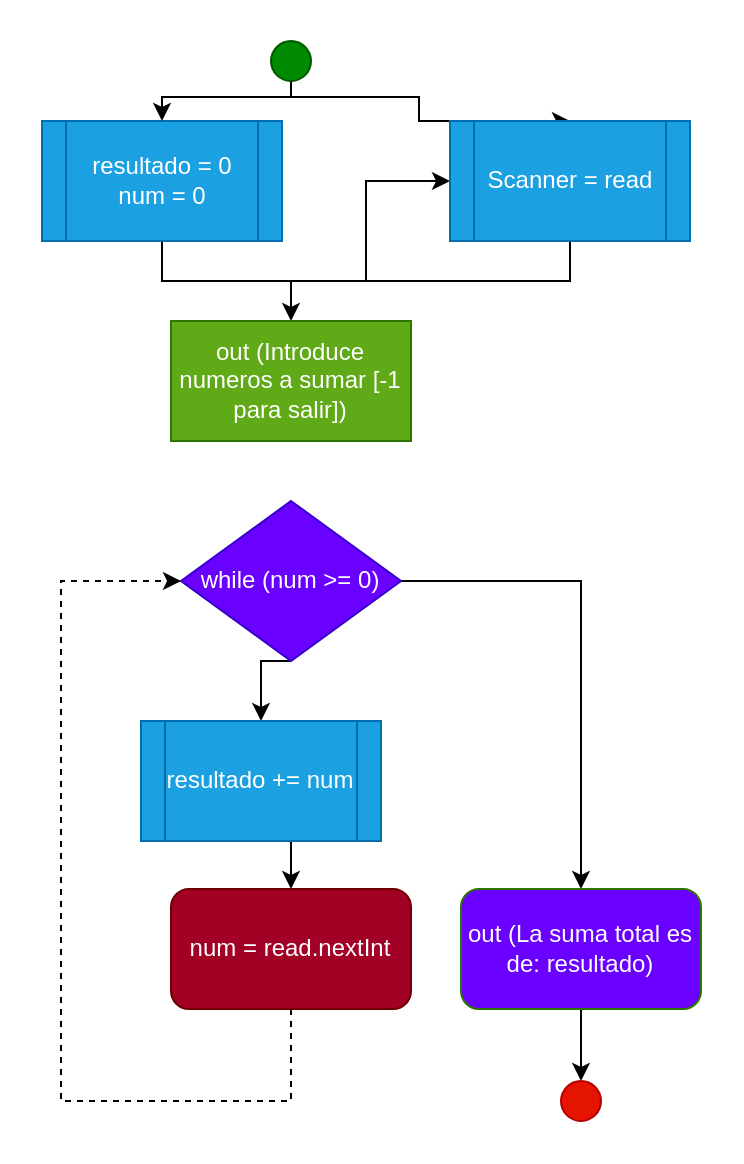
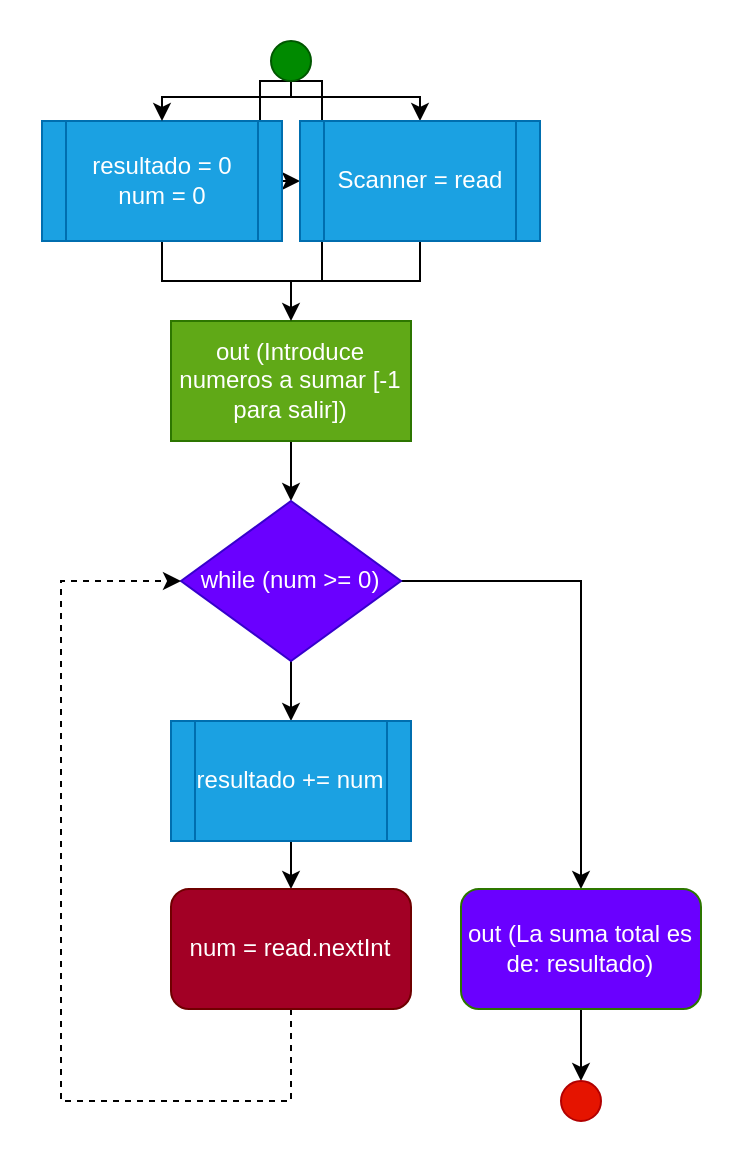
- <mxCell id="20" value="Scanner = read" style="shape=process;whiteSpace=wrap;html=1;backgroundOutline=1;fillColor=#1ba1e2;fontColor=#ffffff;strokeColor=#006EAF;" vertex="1" parent="1"><mxGeometry x="224.5" y="60" width="120" height="60" as="geometry" /></mxCell>
+ <mxCell id="20" value="Scanner = read" style="shape=process;whiteSpace=wrap;html=1;backgroundOutline=1;fillColor=#1ba1e2;fontColor=#ffffff;strokeColor=#006EAF;" vertex="1" parent="1"><mxGeometry x="149.5" y="60" width="120" height="60" as="geometry" /></mxCell>
+ <mxCell id="2" style="edgeStyle=orthogonalEdgeStyle;rounded=0;orthogonalLoop=1;jettySize=auto;html=1;exitX=0.5;exitY=1;exitDx=0;exitDy=0;entryX=0.5;entryY=0;entryDx=0;entryDy=0;" edge="1" parent="1" source="3" target="6"><mxGeometry relative="1" as="geometry" /></mxCell>
- <mxCell id="10" value="resultado += num" style="shape=process;whiteSpace=wrap;html=1;backgroundOutline=1;fillColor=#1ba1e2;fontColor=#ffffff;strokeColor=#006EAF;" vertex="1" parent="1"><mxGeometry x="70" y="360" width="120" height="60" as="geometry" /></mxCell>
+ <mxCell id="10" value="resultado += num" style="shape=process;whiteSpace=wrap;html=1;backgroundOutline=1;fillColor=#1ba1e2;fontColor=#ffffff;strokeColor=#006EAF;" vertex="1" parent="1"><mxGeometry x="85" y="360" width="120" height="60" as="geometry" /></mxCell>
